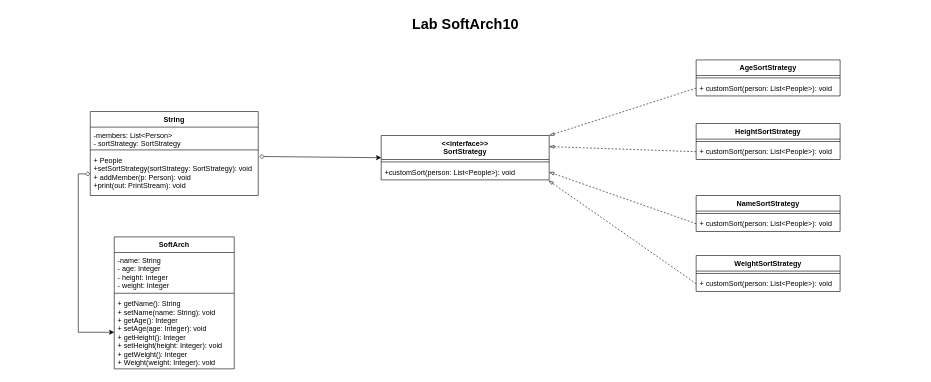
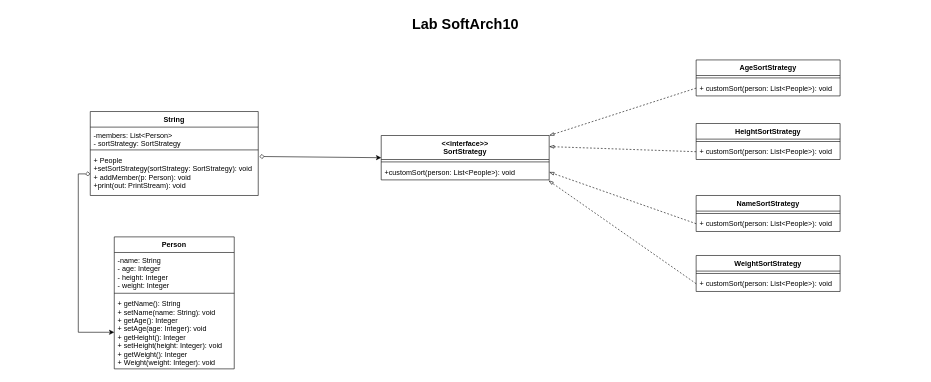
- <mxCell id="10" value="SoftArch" style="swimlane;fontStyle=1;align=center;verticalAlign=top;childLayout=stackLayout;horizontal=1;startSize=26;horizontalStack=0;resizeParent=1;resizeParentMax=0;resizeLast=0;collapsible=1;marginBottom=0;" vertex="1" parent="1"><mxGeometry x="190" y="394" width="200" height="220" as="geometry" /></mxCell>
+ <mxCell id="10" value="Person" style="swimlane;fontStyle=1;align=center;verticalAlign=top;childLayout=stackLayout;horizontal=1;startSize=26;horizontalStack=0;resizeParent=1;resizeParentMax=0;resizeLast=0;collapsible=1;marginBottom=0;" vertex="1" parent="1"><mxGeometry x="190" y="394" width="200" height="220" as="geometry" /></mxCell>
